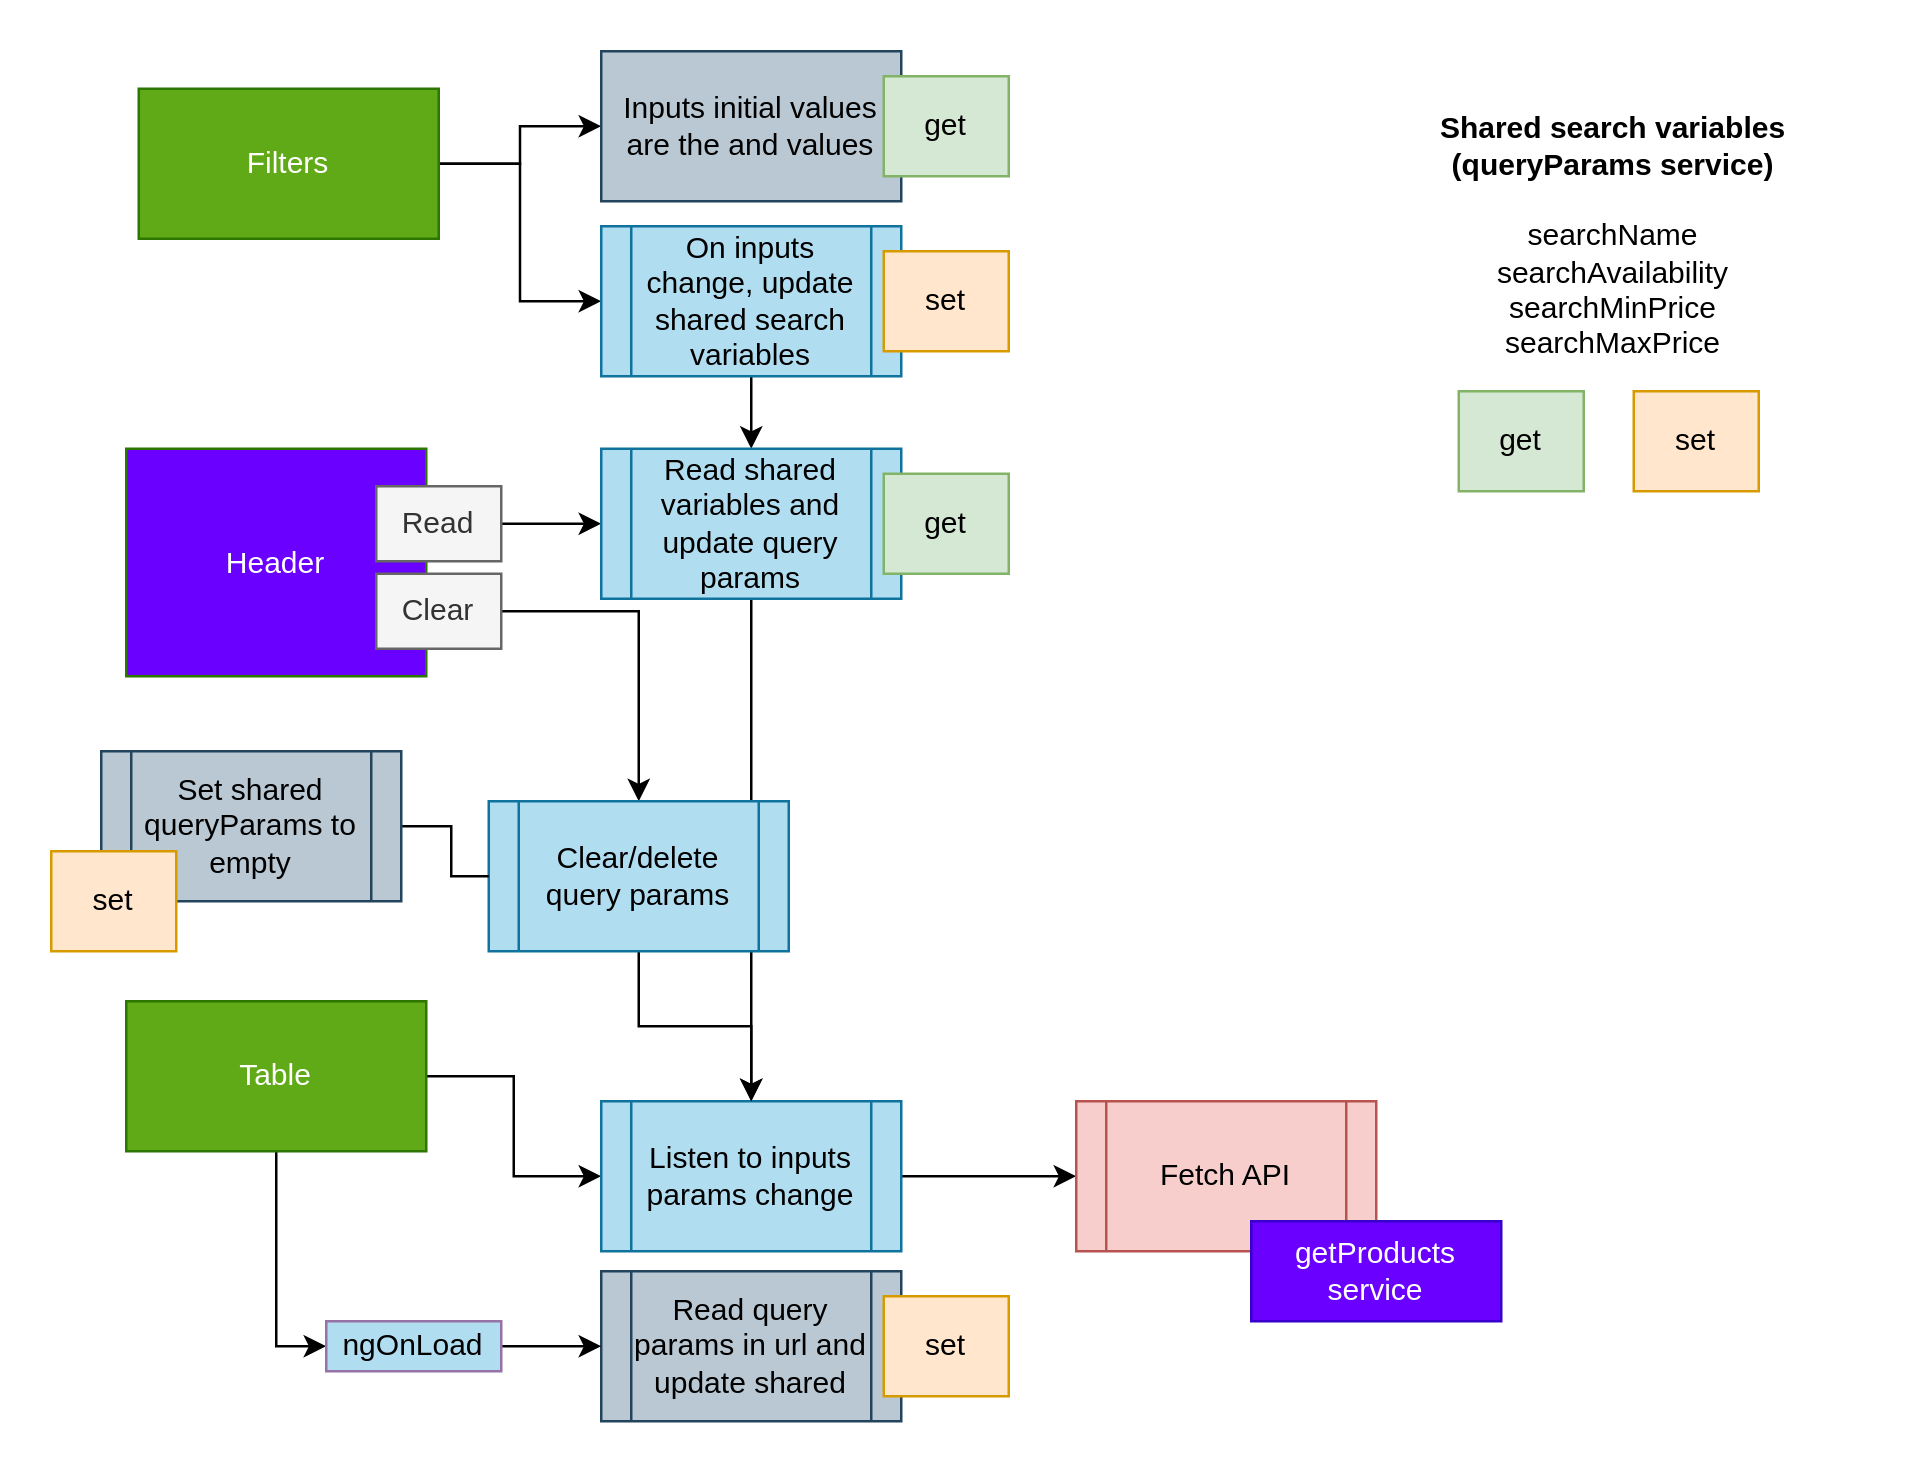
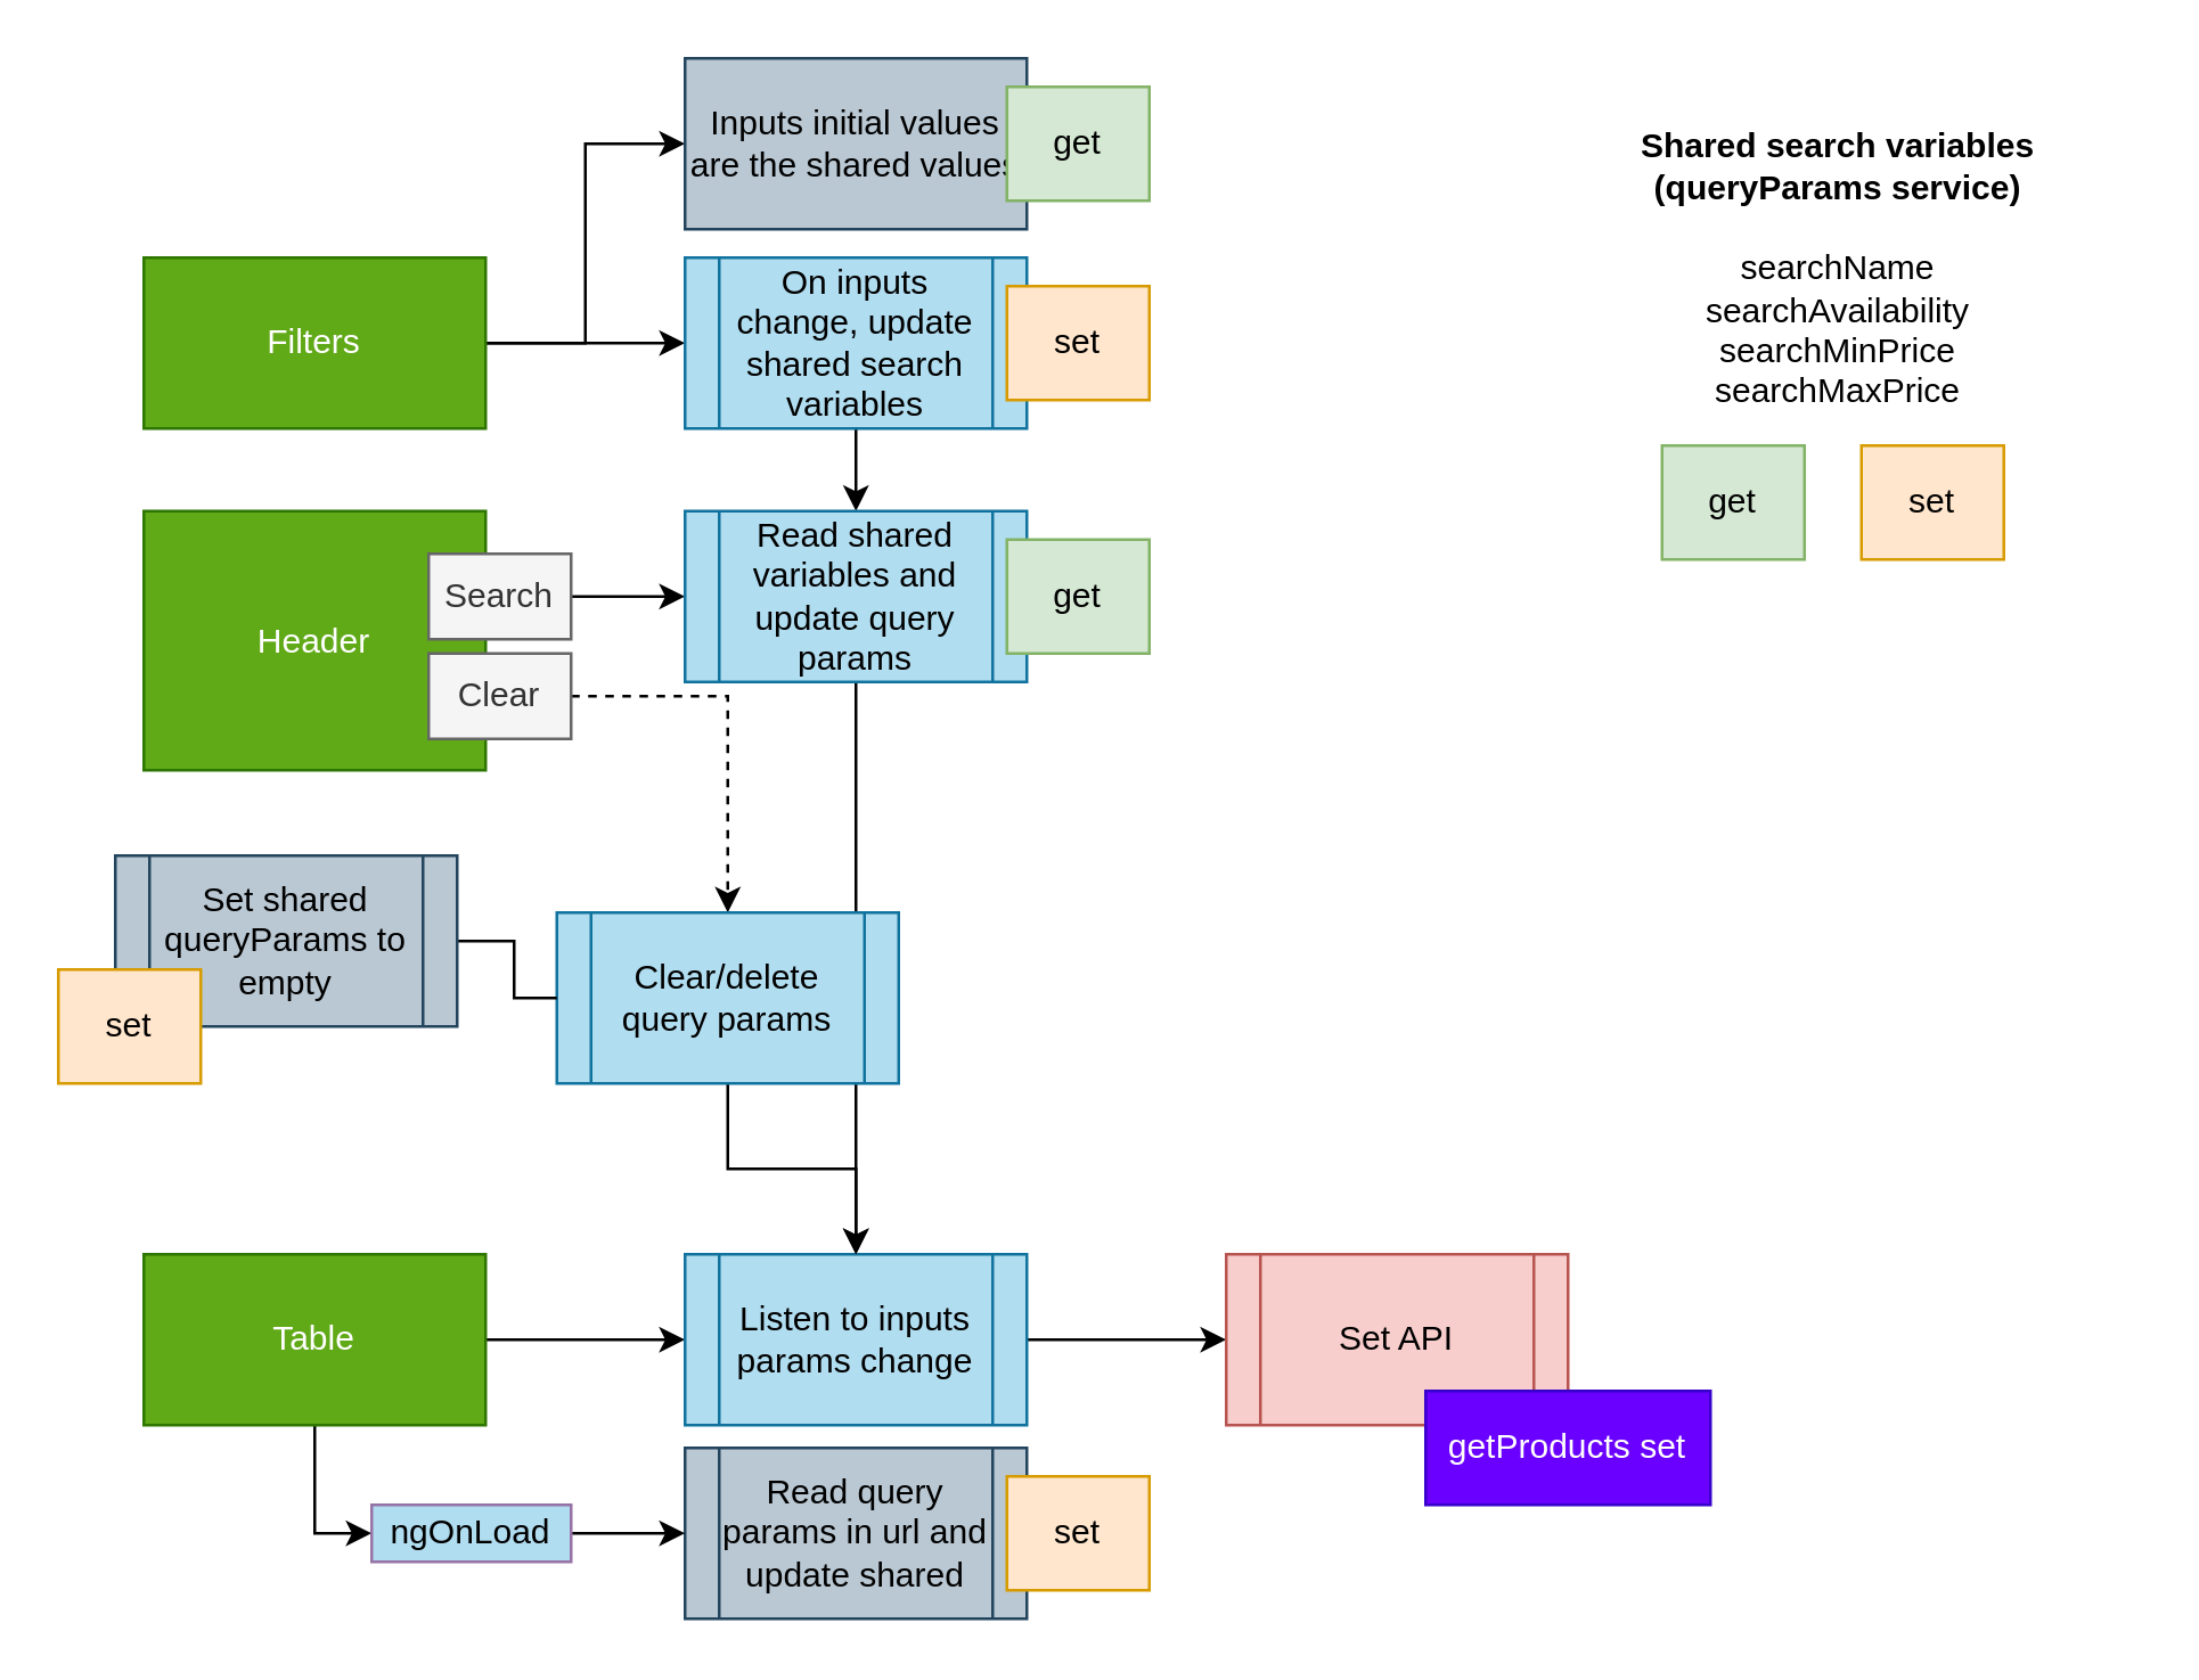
- <mxCell id="27" value="Inputs initial values&lt;br&gt;are the and values" style="rounded=0;whiteSpace=wrap;html=1;fillColor=#bac8d3;strokeColor=#23445d;" vertex="1" parent="1"><mxGeometry x="240" y="20" width="120" height="60" as="geometry" /></mxCell>
+ <mxCell id="27" value="Inputs initial values&lt;br&gt;are the shared values" style="rounded=0;whiteSpace=wrap;html=1;fillColor=#bac8d3;strokeColor=#23445d;" vertex="1" parent="1"><mxGeometry x="240" y="20" width="120" height="60" as="geometry" /></mxCell>
- <mxCell id="4" value="Filters" style="rounded=0;whiteSpace=wrap;html=1;fillColor=#60a917;strokeColor=#2D7600;fontColor=#ffffff;" vertex="1" parent="1"><mxGeometry x="55" y="35" width="120" height="60" as="geometry" /></mxCell>
+ <mxCell id="4" value="Filters" style="rounded=0;whiteSpace=wrap;html=1;fillColor=#60a917;strokeColor=#2D7600;fontColor=#ffffff;" vertex="1" parent="1"><mxGeometry x="50" y="90" width="120" height="60" as="geometry" /></mxCell>
- <mxCell id="19" value="Read" style="rounded=0;whiteSpace=wrap;html=1;fillColor=#f5f5f5;strokeColor=#666666;fontColor=#333333;" vertex="1" parent="1"><mxGeometry x="150" y="194" width="50" height="30" as="geometry" /></mxCell>
+ <mxCell id="19" value="Search" style="rounded=0;whiteSpace=wrap;html=1;fillColor=#f5f5f5;strokeColor=#666666;fontColor=#333333;" vertex="1" parent="1"><mxGeometry x="150" y="194" width="50" height="30" as="geometry" /></mxCell>
- <mxCell id="5" value="Header" style="rounded=0;whiteSpace=wrap;html=1;fillColor=#6a00ff;strokeColor=#2D7600;fontColor=#ffffff;" vertex="1" parent="1"><mxGeometry x="50" y="179" width="120" height="91" as="geometry" /></mxCell>
+ <mxCell id="5" value="Header" style="rounded=0;whiteSpace=wrap;html=1;fillColor=#60a917;strokeColor=#2D7600;fontColor=#ffffff;" vertex="1" parent="1"><mxGeometry x="50" y="179" width="120" height="91" as="geometry" /></mxCell>
- <mxCell id="29" style="edgeStyle=orthogonalEdgeStyle;rounded=0;orthogonalLoop=1;jettySize=auto;html=1;entryX=0.5;entryY=0;entryDx=0;entryDy=0;exitX=1;exitY=0.5;exitDx=0;exitDy=0;" edge="1" parent="1" source="30" target="32"><mxGeometry relative="1" as="geometry" /></mxCell>
+ <mxCell id="29" style="edgeStyle=orthogonalEdgeStyle;rounded=0;orthogonalLoop=1;jettySize=auto;html=1;entryX=0.5;entryY=0;entryDx=0;entryDy=0;exitX=1;exitY=0.5;exitDx=0;exitDy=0;dashed=1;" edge="1" parent="1" source="30" target="32"><mxGeometry relative="1" as="geometry" /></mxCell>
- <mxCell id="8" value="Table" style="rounded=0;whiteSpace=wrap;html=1;fillColor=#60a917;strokeColor=#2D7600;fontColor=#ffffff;" vertex="1" parent="1"><mxGeometry x="50" y="400" width="120" height="60" as="geometry" /></mxCell>
+ <mxCell id="8" value="Table" style="rounded=0;whiteSpace=wrap;html=1;fillColor=#60a917;strokeColor=#2D7600;fontColor=#ffffff;" vertex="1" parent="1"><mxGeometry x="50" y="440" width="120" height="60" as="geometry" /></mxCell>
- <mxCell id="11" value="Fetch API" style="shape=process;whiteSpace=wrap;html=1;backgroundOutline=1;fillColor=#f8cecc;strokeColor=#b85450;" vertex="1" parent="1"><mxGeometry x="430" y="440" width="120" height="60" as="geometry" /></mxCell>
+ <mxCell id="11" value="Set API" style="shape=process;whiteSpace=wrap;html=1;backgroundOutline=1;fillColor=#f8cecc;strokeColor=#b85450;" vertex="1" parent="1"><mxGeometry x="430" y="440" width="120" height="60" as="geometry" /></mxCell>
- <mxCell id="35" value="getProducts service" style="rounded=0;whiteSpace=wrap;html=1;fillColor=#6a00ff;strokeColor=#3700CC;fontColor=#ffffff;" vertex="1" parent="1"><mxGeometry x="500" y="488" width="100" height="40" as="geometry" /></mxCell>
+ <mxCell id="35" value="getProducts set" style="rounded=0;whiteSpace=wrap;html=1;fillColor=#6a00ff;strokeColor=#3700CC;fontColor=#ffffff;" vertex="1" parent="1"><mxGeometry x="500" y="488" width="100" height="40" as="geometry" /></mxCell>
